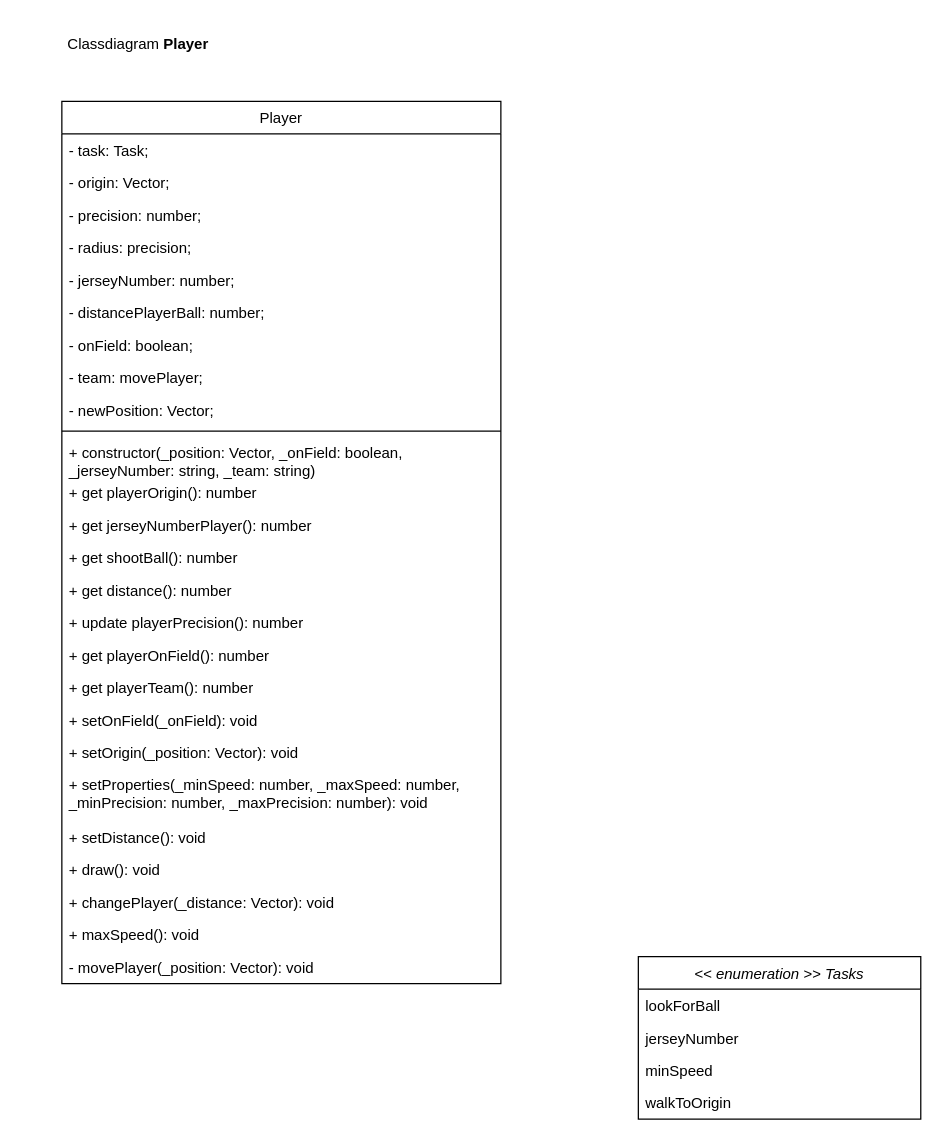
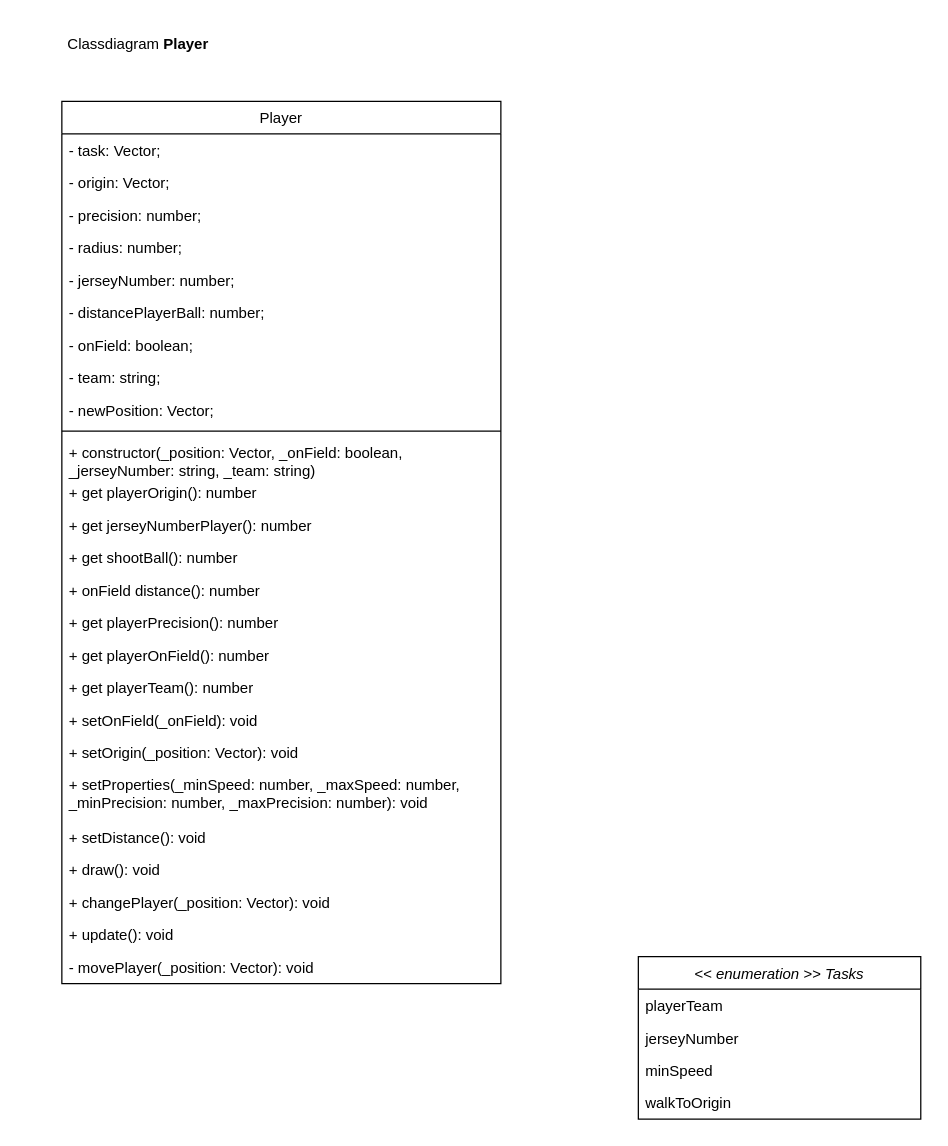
- <mxCell id="3" value="- task: Task;" style="text;align=left;verticalAlign=top;spacingLeft=4;spacingRight=4;overflow=hidden;rotatable=0;points=[[0,0.5],[1,0.5]];portConstraint=eastwest;shadow=0;html=0;" parent="2" vertex="1"><mxGeometry y="26" width="351.29" height="26" as="geometry" /></mxCell>
+ <mxCell id="3" value="- task: Vector;" style="text;align=left;verticalAlign=top;spacingLeft=4;spacingRight=4;overflow=hidden;rotatable=0;points=[[0,0.5],[1,0.5]];portConstraint=eastwest;shadow=0;html=0;" parent="2" vertex="1"><mxGeometry y="26" width="351.29" height="26" as="geometry" /></mxCell>
- <mxCell id="6" value="- radius: precision;" style="text;align=left;verticalAlign=top;spacingLeft=4;spacingRight=4;overflow=hidden;rotatable=0;points=[[0,0.5],[1,0.5]];portConstraint=eastwest;shadow=0;html=0;" parent="2" vertex="1"><mxGeometry y="104" width="351.29" height="26" as="geometry" /></mxCell>
+ <mxCell id="6" value="- radius: number;" style="text;align=left;verticalAlign=top;spacingLeft=4;spacingRight=4;overflow=hidden;rotatable=0;points=[[0,0.5],[1,0.5]];portConstraint=eastwest;shadow=0;html=0;" parent="2" vertex="1"><mxGeometry y="104" width="351.29" height="26" as="geometry" /></mxCell>
- <mxCell id="10" value="- team: movePlayer;" style="text;align=left;verticalAlign=top;spacingLeft=4;spacingRight=4;overflow=hidden;rotatable=0;points=[[0,0.5],[1,0.5]];portConstraint=eastwest;shadow=0;html=0;" vertex="1" parent="2"><mxGeometry y="208" width="351.29" height="26" as="geometry" /></mxCell>
+ <mxCell id="10" value="- team: string;" style="text;align=left;verticalAlign=top;spacingLeft=4;spacingRight=4;overflow=hidden;rotatable=0;points=[[0,0.5],[1,0.5]];portConstraint=eastwest;shadow=0;html=0;" vertex="1" parent="2"><mxGeometry y="208" width="351.29" height="26" as="geometry" /></mxCell>
- <mxCell id="17" value="+ get distance(): number" style="text;align=left;verticalAlign=top;spacingLeft=4;spacingRight=4;overflow=hidden;rotatable=0;points=[[0,0.5],[1,0.5]];portConstraint=eastwest;" parent="2" vertex="1"><mxGeometry y="378" width="351.29" height="26" as="geometry" /></mxCell>
+ <mxCell id="17" value="+ onField distance(): number" style="text;align=left;verticalAlign=top;spacingLeft=4;spacingRight=4;overflow=hidden;rotatable=0;points=[[0,0.5],[1,0.5]];portConstraint=eastwest;" parent="2" vertex="1"><mxGeometry y="378" width="351.29" height="26" as="geometry" /></mxCell>
- <mxCell id="18" value="+ update playerPrecision(): number" style="text;align=left;verticalAlign=top;spacingLeft=4;spacingRight=4;overflow=hidden;rotatable=0;points=[[0,0.5],[1,0.5]];portConstraint=eastwest;" parent="2" vertex="1"><mxGeometry y="404" width="351.29" height="26" as="geometry" /></mxCell>
+ <mxCell id="18" value="+ get playerPrecision(): number" style="text;align=left;verticalAlign=top;spacingLeft=4;spacingRight=4;overflow=hidden;rotatable=0;points=[[0,0.5],[1,0.5]];portConstraint=eastwest;" parent="2" vertex="1"><mxGeometry y="404" width="351.29" height="26" as="geometry" /></mxCell>
- <mxCell id="26" value="+ changePlayer(_distance: Vector): void" style="text;align=left;verticalAlign=top;spacingLeft=4;spacingRight=4;overflow=hidden;rotatable=0;points=[[0,0.5],[1,0.5]];portConstraint=eastwest;" parent="2" vertex="1"><mxGeometry y="628" width="351.29" height="26" as="geometry" /></mxCell>
+ <mxCell id="26" value="+ changePlayer(_position: Vector): void" style="text;align=left;verticalAlign=top;spacingLeft=4;spacingRight=4;overflow=hidden;rotatable=0;points=[[0,0.5],[1,0.5]];portConstraint=eastwest;" parent="2" vertex="1"><mxGeometry y="628" width="351.29" height="26" as="geometry" /></mxCell>
- <mxCell id="27" value="+ maxSpeed(): void" style="text;align=left;verticalAlign=top;spacingLeft=4;spacingRight=4;overflow=hidden;rotatable=0;points=[[0,0.5],[1,0.5]];portConstraint=eastwest;" parent="2" vertex="1"><mxGeometry y="654" width="351.29" height="26" as="geometry" /></mxCell>
+ <mxCell id="27" value="+ update(): void" style="text;align=left;verticalAlign=top;spacingLeft=4;spacingRight=4;overflow=hidden;rotatable=0;points=[[0,0.5],[1,0.5]];portConstraint=eastwest;" parent="2" vertex="1"><mxGeometry y="654" width="351.29" height="26" as="geometry" /></mxCell>
- <mxCell id="30" value="lookForBall" style="text;align=left;verticalAlign=top;spacingLeft=4;spacingRight=4;overflow=hidden;rotatable=0;points=[[0,0.5],[1,0.5]];portConstraint=eastwest;shadow=0;html=0;" parent="29" vertex="1"><mxGeometry y="26" width="226" height="26" as="geometry" /></mxCell>
+ <mxCell id="30" value="playerTeam" style="text;align=left;verticalAlign=top;spacingLeft=4;spacingRight=4;overflow=hidden;rotatable=0;points=[[0,0.5],[1,0.5]];portConstraint=eastwest;shadow=0;html=0;" parent="29" vertex="1"><mxGeometry y="26" width="226" height="26" as="geometry" /></mxCell>
